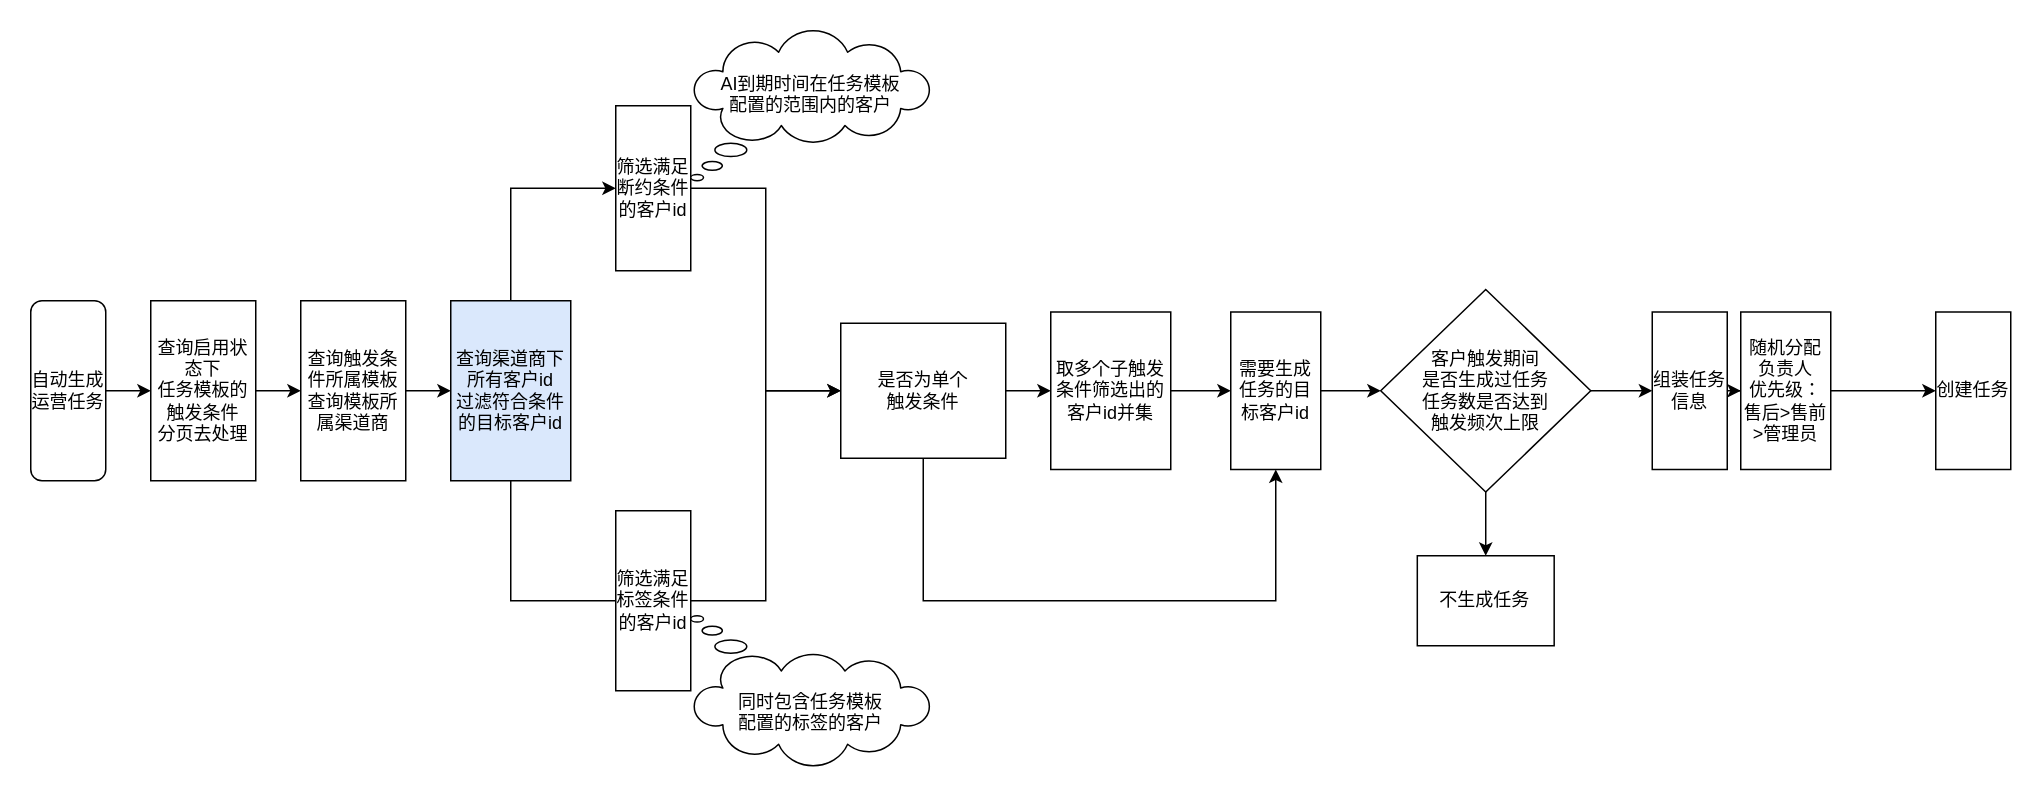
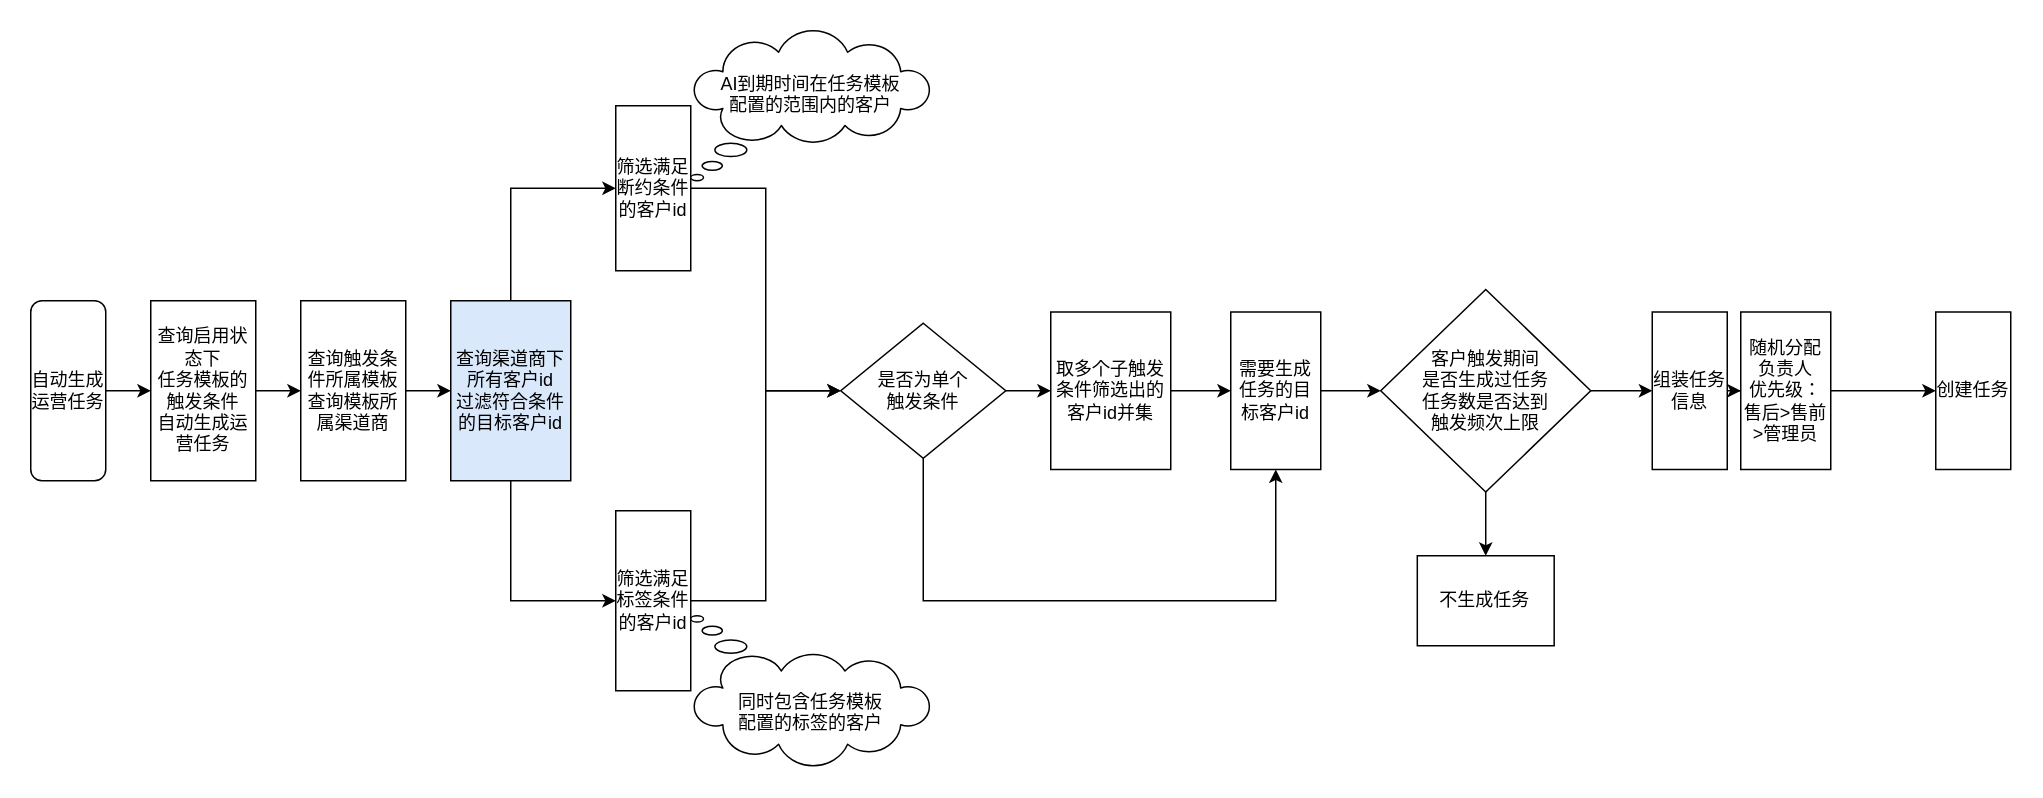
- <mxCell id="5" value="查询启用状态下&lt;br&gt;任务模板的触发条件&lt;br&gt;分页去处理" style="rounded=0;whiteSpace=wrap;html=1;" parent="1" vertex="1"><mxGeometry x="100" y="200" width="70" height="120" as="geometry" /></mxCell>
+ <mxCell id="5" value="查询启用状态下&lt;br&gt;任务模板的触发条件&lt;br&gt;自动生成运营任务" style="rounded=0;whiteSpace=wrap;html=1;" parent="1" vertex="1"><mxGeometry x="100" y="200" width="70" height="120" as="geometry" /></mxCell>
- <mxCell id="17" value="是否为单个&lt;br&gt;触发条件" style="whiteSpace=wrap;html=1;rounded=0;" parent="1" vertex="1"><mxGeometry x="560" y="215" width="110" height="90" as="geometry" /></mxCell>
+ <mxCell id="17" value="是否为单个&lt;br&gt;触发条件" style="rhombus;whiteSpace=wrap;html=1;rounded=0;" parent="1" vertex="1"><mxGeometry x="560" y="215" width="110" height="90" as="geometry" /></mxCell>
- <mxCell id="8" value="" style="edgeStyle=orthogonalEdgeStyle;rounded=0;orthogonalLoop=1;jettySize=auto;html=1;exitX=0.5;exitY=1;exitDx=0;exitDy=0;entryX=0;entryY=0.5;entryDx=0;entryDy=0;endArrow=none;" parent="1" source="11" target="12" edge="1"><mxGeometry relative="1" as="geometry" /></mxCell>
+ <mxCell id="8" value="" style="edgeStyle=orthogonalEdgeStyle;rounded=0;orthogonalLoop=1;jettySize=auto;html=1;exitX=0.5;exitY=1;exitDx=0;exitDy=0;entryX=0;entryY=0.5;entryDx=0;entryDy=0;" parent="1" source="11" target="12" edge="1"><mxGeometry relative="1" as="geometry" /></mxCell>
